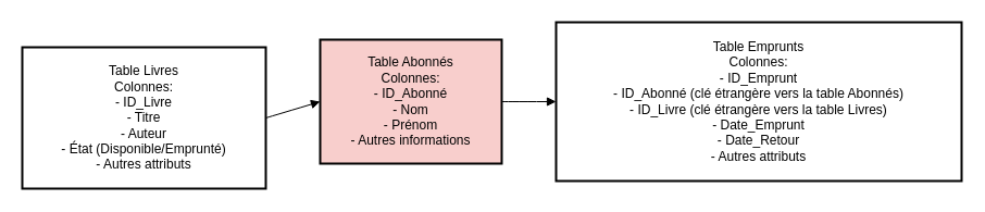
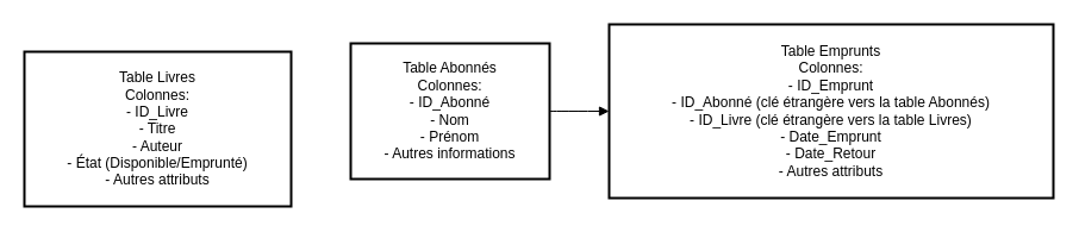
- <mxCell id="3" value="Table Abonnés&#10;Colonnes:&#10;- ID_Abonné&#10;- Nom&#10;- Prénom&#10;- Autres informations" style="whiteSpace=wrap;strokeWidth=2;fillColor=#f8cecc;" vertex="1" parent="1"><mxGeometry x="294" y="36" width="167" height="114" as="geometry" /></mxCell>
+ <mxCell id="3" value="Table Abonnés&#10;Colonnes:&#10;- ID_Abonné&#10;- Nom&#10;- Prénom&#10;- Autres informations" style="whiteSpace=wrap;strokeWidth=2;" vertex="1" parent="1"><mxGeometry x="294" y="36" width="167" height="114" as="geometry" /></mxCell>
- <mxCell id="5" value="" style="curved=1;startArrow=none;endArrow=block;exitX=1.0;exitY=0.5;entryX=-0.0;entryY=0.5;" edge="1" parent="1" source="2" target="3"><mxGeometry relative="1" as="geometry"><Array as="points" /></mxGeometry></mxCell>
